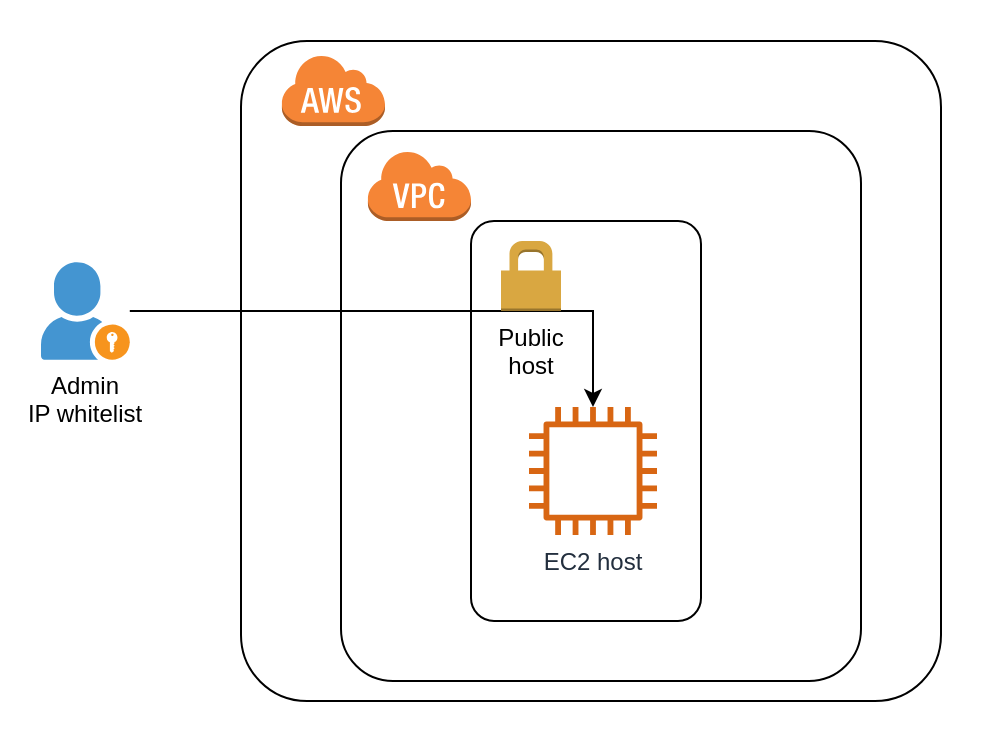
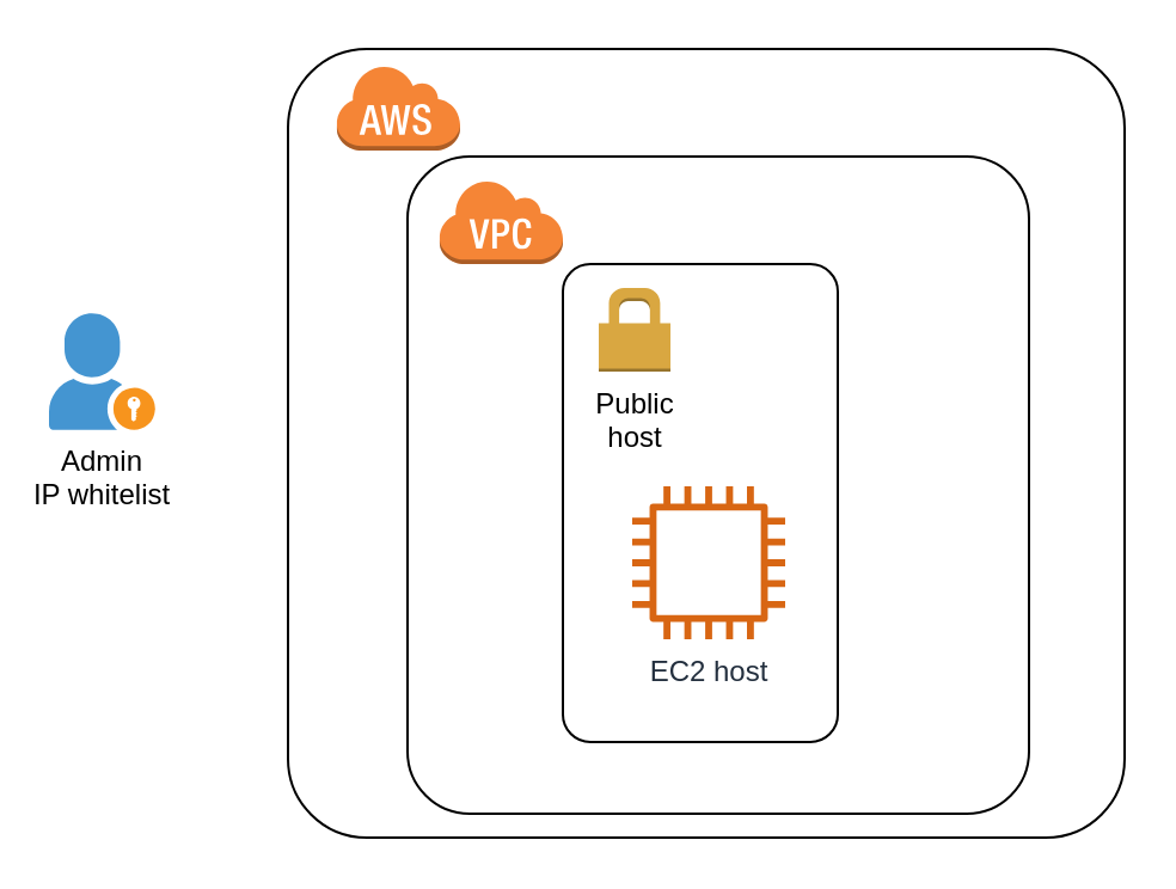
- <mxCell id="5" value="" style="edgeStyle=orthogonalEdgeStyle;rounded=0;orthogonalLoop=1;jettySize=auto;html=1;" parent="1" source="10" target="9" edge="1"><mxGeometry relative="1" as="geometry"><mxPoint x="70" y="291.5" as="sourcePoint" /></mxGeometry></mxCell>
